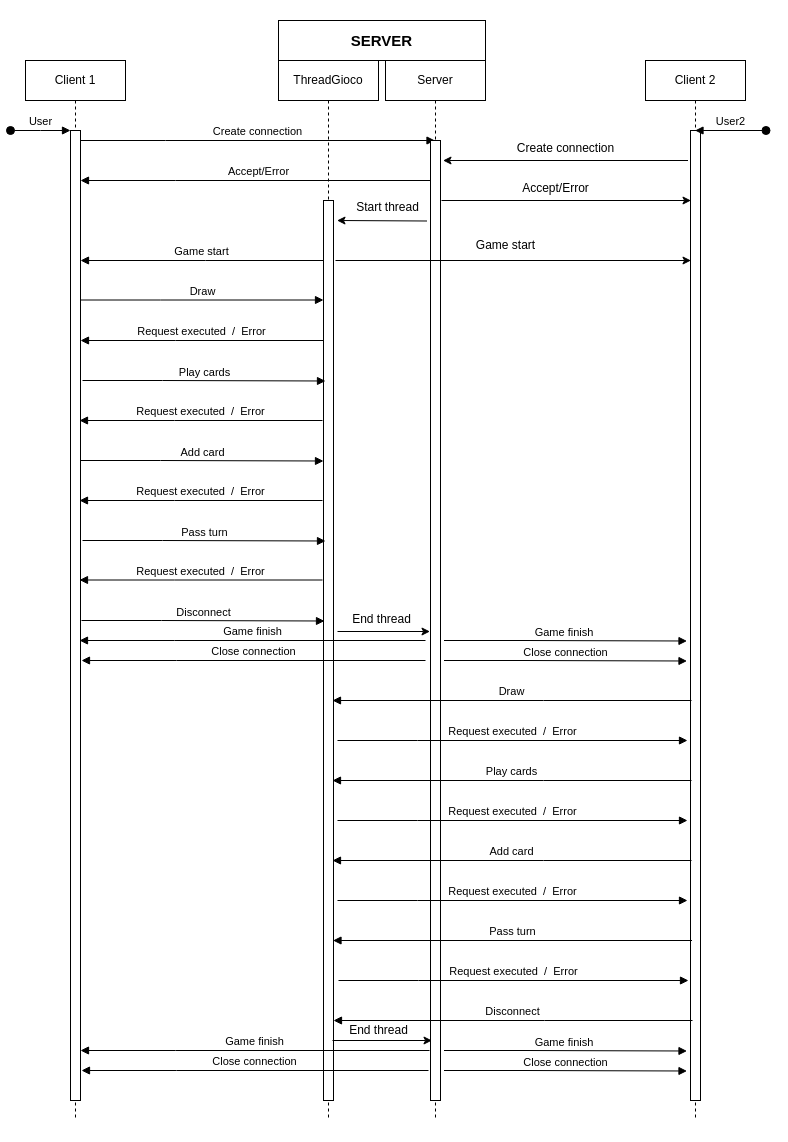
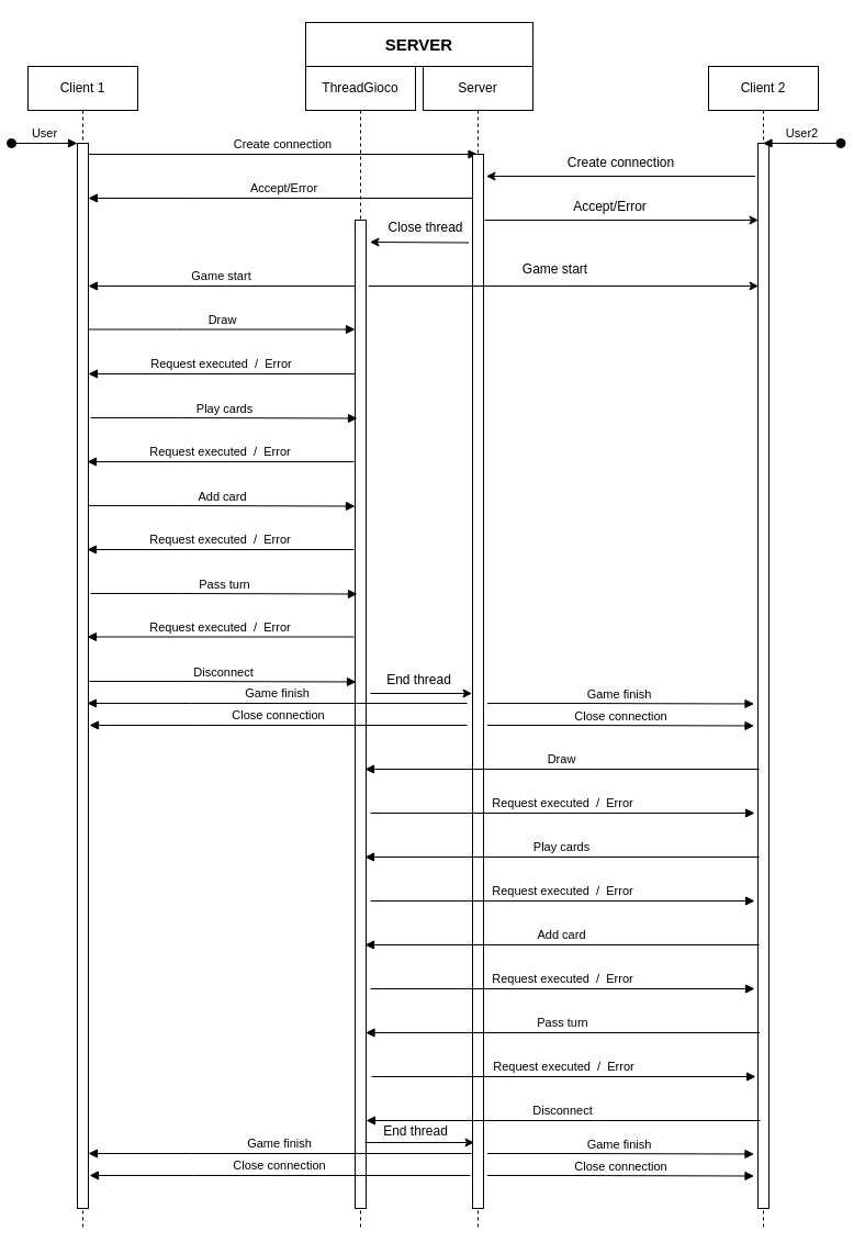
- <mxCell id="23" value="Start thread" style="text;html=1;align=center;verticalAlign=middle;resizable=0;points=[];autosize=1;strokeColor=none;fillColor=none;" vertex="1" parent="1"><mxGeometry x="337" y="192" width="90" height="30" as="geometry" /></mxCell>
+ <mxCell id="23" value="Close thread" style="text;html=1;align=center;verticalAlign=middle;resizable=0;points=[];autosize=1;strokeColor=none;fillColor=none;" vertex="1" parent="1"><mxGeometry x="337" y="192" width="90" height="30" as="geometry" /></mxCell>
